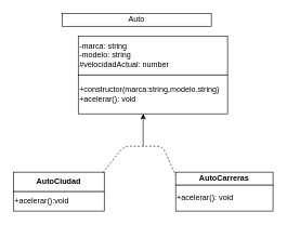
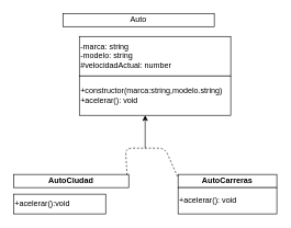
- <mxCell id="7" value="&lt;b&gt;AutoCiudad&lt;/b&gt;" style="rounded=0;whiteSpace=wrap;html=1;gradientColor=none;" vertex="1" parent="1"><mxGeometry x="20" y="265" width="140" height="30" as="geometry" /></mxCell>
+ <mxCell id="7" value="&lt;b&gt;AutoCiudad&lt;/b&gt;" style="rounded=0;whiteSpace=wrap;html=1;gradientColor=none;" vertex="1" parent="1"><mxGeometry x="20" y="265" width="175" height="20" as="geometry" /></mxCell>
